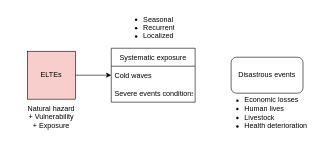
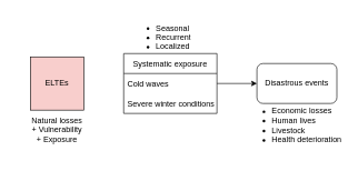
- <mxCell id="10" value="&lt;blockquote style=&quot;margin: 0 0 0 40px; border: none; padding: 0px;&quot;&gt;&lt;/blockquote&gt;&lt;ul&gt;&lt;li style=&quot;text-align: left;&quot;&gt;&lt;span style=&quot;background-color: initial;&quot;&gt;Seasonal&lt;/span&gt;&lt;/li&gt;&lt;li style=&quot;text-align: left;&quot;&gt;&lt;span style=&quot;background-color: initial;&quot;&gt;Recurrent&lt;/span&gt;&lt;/li&gt;&lt;li style=&quot;text-align: left;&quot;&gt;&lt;span style=&quot;background-color: initial;&quot;&gt;Localized&lt;/span&gt;&lt;/li&gt;&lt;/ul&gt;&lt;blockquote style=&quot;margin: 0 0 0 40px; border: none; padding: 0px;&quot;&gt;&lt;/blockquote&gt;" style="text;strokeColor=none;fillColor=none;html=1;whiteSpace=wrap;verticalAlign=middle;overflow=hidden;align=center;" parent="1" vertex="1"><mxGeometry x="190" y="10" width="110" height="60" as="geometry" /></mxCell>
+ <mxCell id="10" value="&lt;blockquote style=&quot;margin: 0 0 0 40px; border: none; padding: 0px;&quot;&gt;&lt;/blockquote&gt;&lt;ul&gt;&lt;li style=&quot;text-align: left;&quot;&gt;&lt;span style=&quot;background-color: initial;&quot;&gt;Seasonal&lt;/span&gt;&lt;/li&gt;&lt;li style=&quot;text-align: left;&quot;&gt;&lt;span style=&quot;background-color: initial;&quot;&gt;Recurrent&lt;/span&gt;&lt;/li&gt;&lt;li style=&quot;text-align: left;&quot;&gt;&lt;span style=&quot;background-color: initial;&quot;&gt;Localized&lt;/span&gt;&lt;/li&gt;&lt;/ul&gt;&lt;blockquote style=&quot;margin: 0 0 0 40px; border: none; padding: 0px;&quot;&gt;&lt;/blockquote&gt;" style="text;strokeColor=none;fillColor=none;html=1;whiteSpace=wrap;verticalAlign=middle;overflow=hidden;align=center;" parent="1" vertex="1"><mxGeometry x="185" y="20" width="110" height="60" as="geometry" /></mxCell>
- <mxCell id="2" value="" style="edgeStyle=orthogonalEdgeStyle;rounded=0;orthogonalLoop=1;jettySize=auto;html=1;" parent="1" source="3" target="6" edge="1"><mxGeometry relative="1" as="geometry"><mxPoint x="205" y="125" as="targetPoint" /></mxGeometry></mxCell>
+ <mxCell id="5" value="" style="edgeStyle=orthogonalEdgeStyle;rounded=0;orthogonalLoop=1;jettySize=auto;html=1;" parent="1" source="6" target="9" edge="1"><mxGeometry relative="1" as="geometry" /></mxCell>
- <mxCell id="8" value="Severe events conditions" style="text;strokeColor=none;fillColor=none;align=left;verticalAlign=middle;spacingLeft=4;spacingRight=4;overflow=hidden;points=[[0,0.5],[1,0.5]];portConstraint=eastwest;rotatable=0;" parent="6" vertex="1"><mxGeometry y="60" width="140" height="30" as="geometry" /></mxCell>
+ <mxCell id="8" value="Severe winter conditions" style="text;strokeColor=none;fillColor=none;align=left;verticalAlign=middle;spacingLeft=4;spacingRight=4;overflow=hidden;points=[[0,0.5],[1,0.5]];portConstraint=eastwest;rotatable=0;" parent="6" vertex="1"><mxGeometry y="60" width="140" height="30" as="geometry" /></mxCell>
- <mxCell id="4" value="&lt;span style=&quot;background-color: initial;&quot;&gt;Natural hazard&lt;/span&gt;&lt;br&gt;&lt;span style=&quot;background-color: initial;&quot;&gt;+ Vulnerability&lt;/span&gt;&lt;br&gt;&lt;span style=&quot;background-color: initial;&quot;&gt;+ Exposure&lt;/span&gt;" style="text;strokeColor=none;fillColor=none;html=1;whiteSpace=wrap;verticalAlign=middle;overflow=hidden;align=center;" parent="1" vertex="1"><mxGeometry x="20" y="155" width="130" height="80" as="geometry" /></mxCell>
+ <mxCell id="4" value="&lt;span style=&quot;background-color: initial;&quot;&gt;Natural losses&lt;/span&gt;&lt;br&gt;&lt;span style=&quot;background-color: initial;&quot;&gt;+ Vulnerability&lt;/span&gt;&lt;br&gt;&lt;span style=&quot;background-color: initial;&quot;&gt;+ Exposure&lt;/span&gt;" style="text;strokeColor=none;fillColor=none;html=1;whiteSpace=wrap;verticalAlign=middle;overflow=hidden;align=center;" parent="1" vertex="1"><mxGeometry x="20" y="155" width="130" height="80" as="geometry" /></mxCell>
